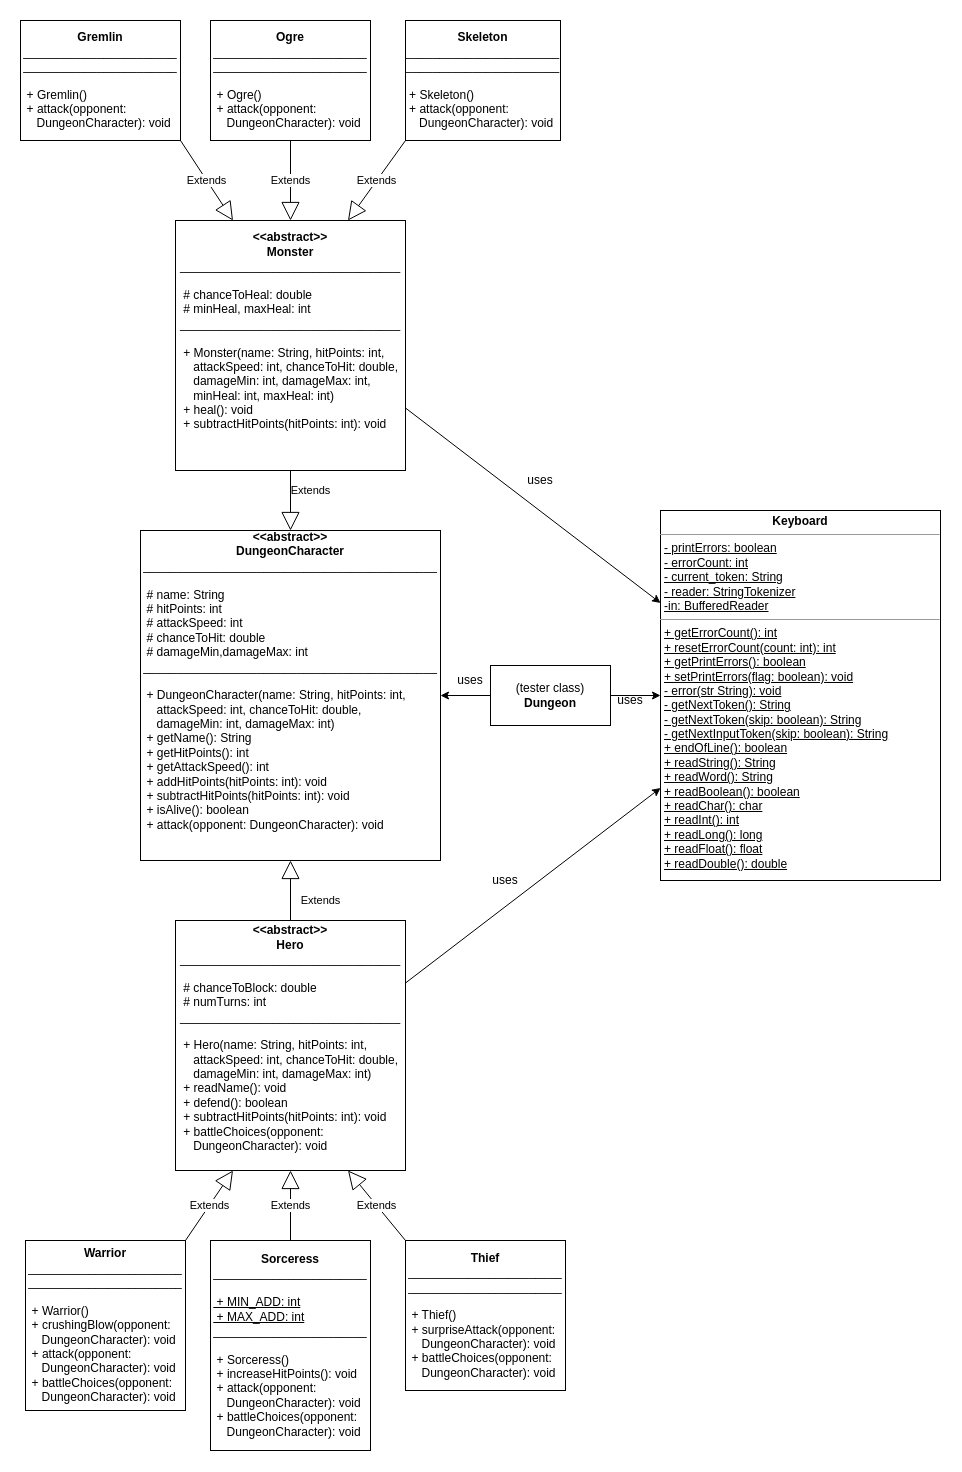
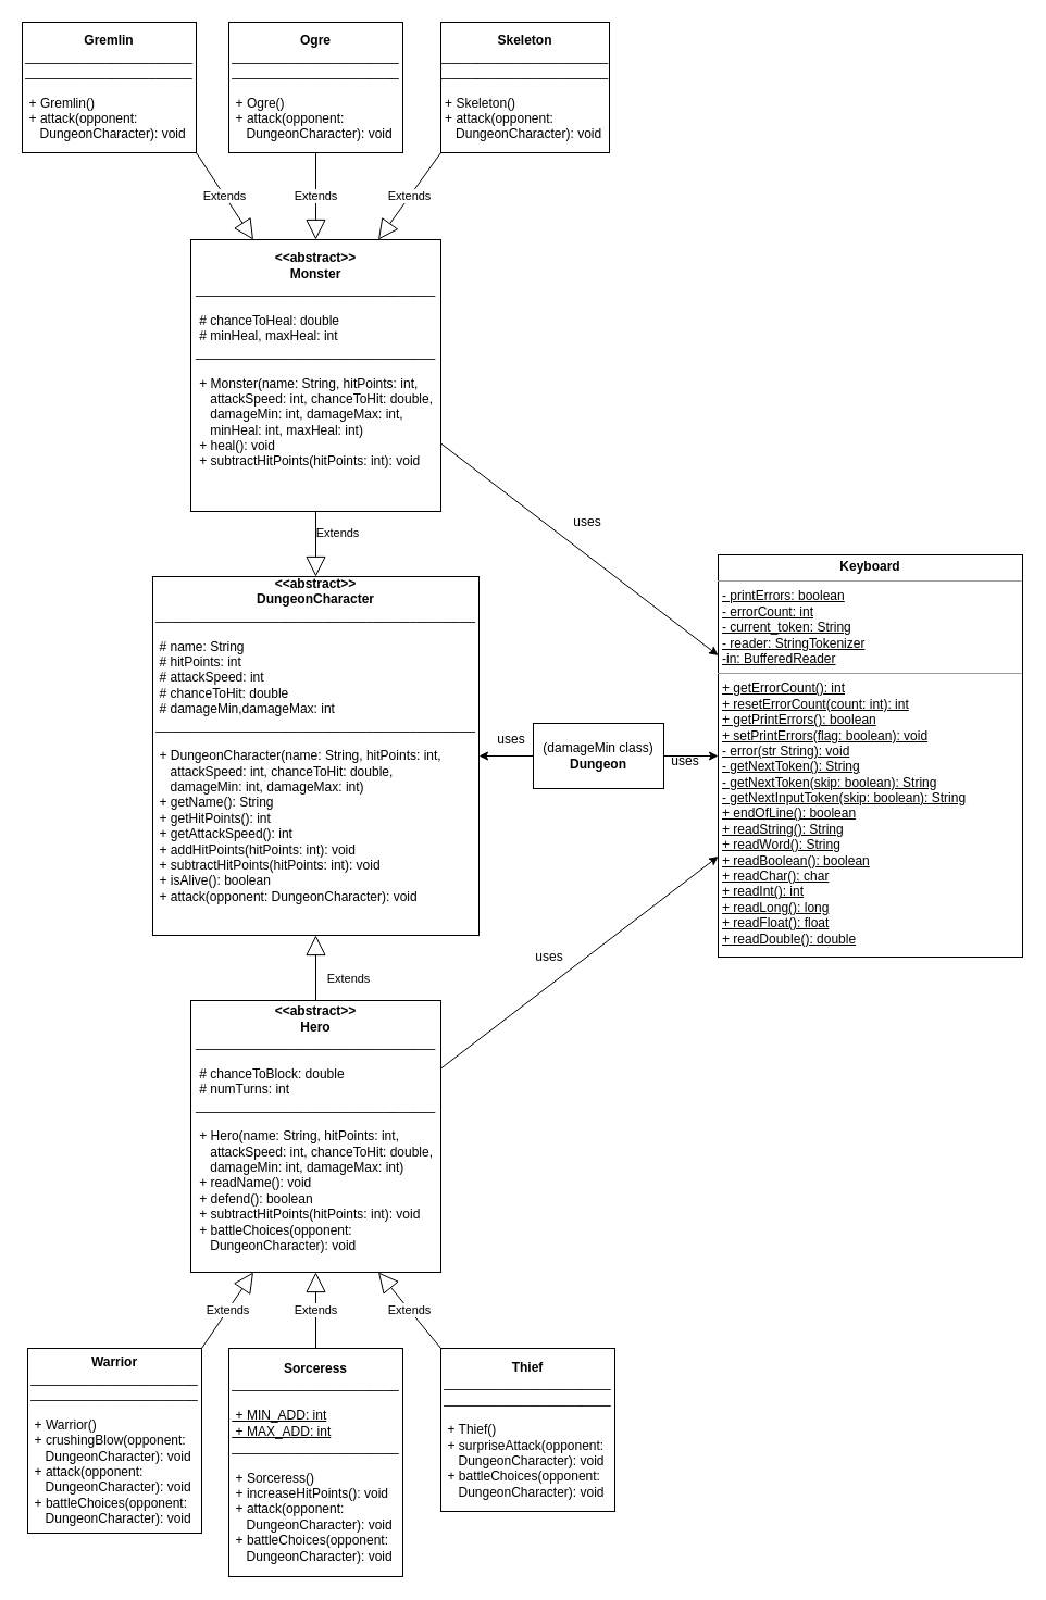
- <mxCell id="3" value="(tester class)&lt;br&gt;&lt;b&gt;Dungeon&lt;/b&gt;" style="rounded=0;whiteSpace=wrap;html=1;" parent="1" vertex="1"><mxGeometry x="490" y="665" width="120" height="60" as="geometry" /></mxCell>
+ <mxCell id="3" value="(damageMin class)&lt;br&gt;&lt;b&gt;Dungeon&lt;/b&gt;" style="rounded=0;whiteSpace=wrap;html=1;" parent="1" vertex="1"><mxGeometry x="490" y="665" width="120" height="60" as="geometry" /></mxCell>
